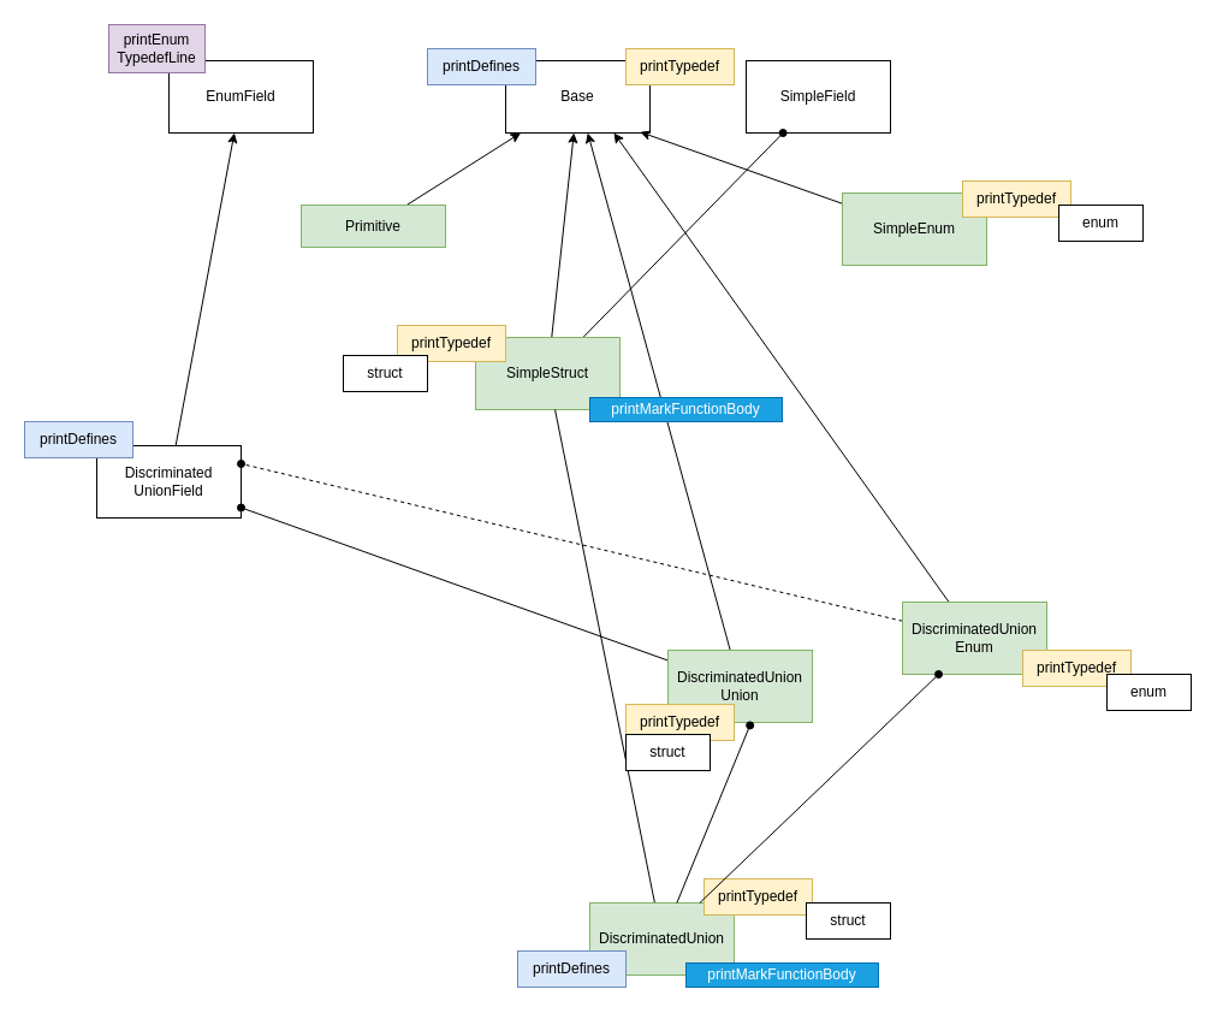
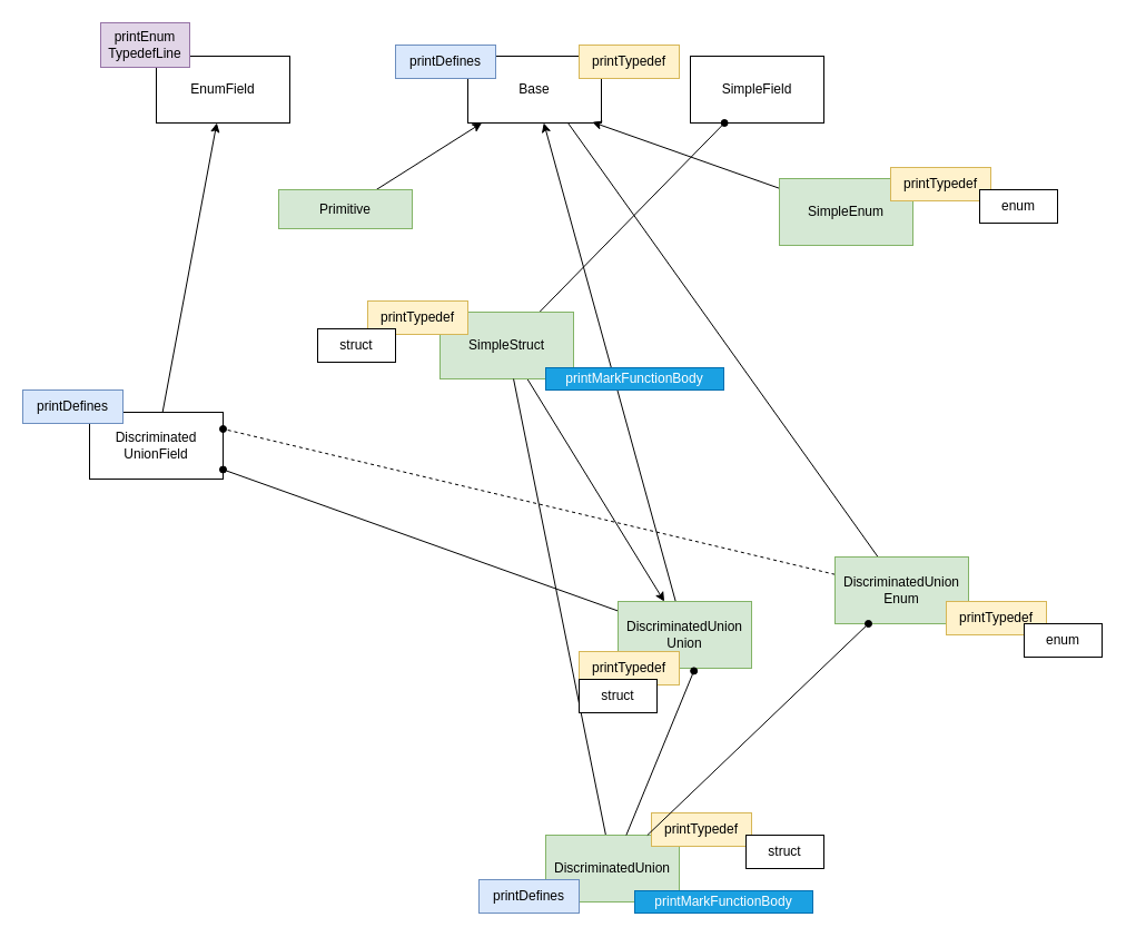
- <mxCell id="17" style="edgeStyle=none;rounded=0;orthogonalLoop=1;jettySize=auto;html=1;entryX=0.75;entryY=1;entryDx=0;entryDy=0;" parent="1" source="19" target="2" edge="1"><mxGeometry relative="1" as="geometry" /></mxCell>
+ <mxCell id="17" style="edgeStyle=none;rounded=0;orthogonalLoop=1;jettySize=auto;html=1;entryX=0.75;entryY=1;entryDx=0;entryDy=0;endArrow=none;" parent="1" source="19" target="2" edge="1"><mxGeometry relative="1" as="geometry" /></mxCell>
- <mxCell id="5" style="edgeStyle=none;rounded=0;orthogonalLoop=1;jettySize=auto;html=1;" parent="1" source="7" target="2" edge="1"><mxGeometry relative="1" as="geometry" /></mxCell>
+ <mxCell id="5" style="edgeStyle=none;rounded=0;orthogonalLoop=1;jettySize=auto;html=1;" parent="1" source="7" target="14" edge="1"><mxGeometry relative="1" as="geometry" /></mxCell>
